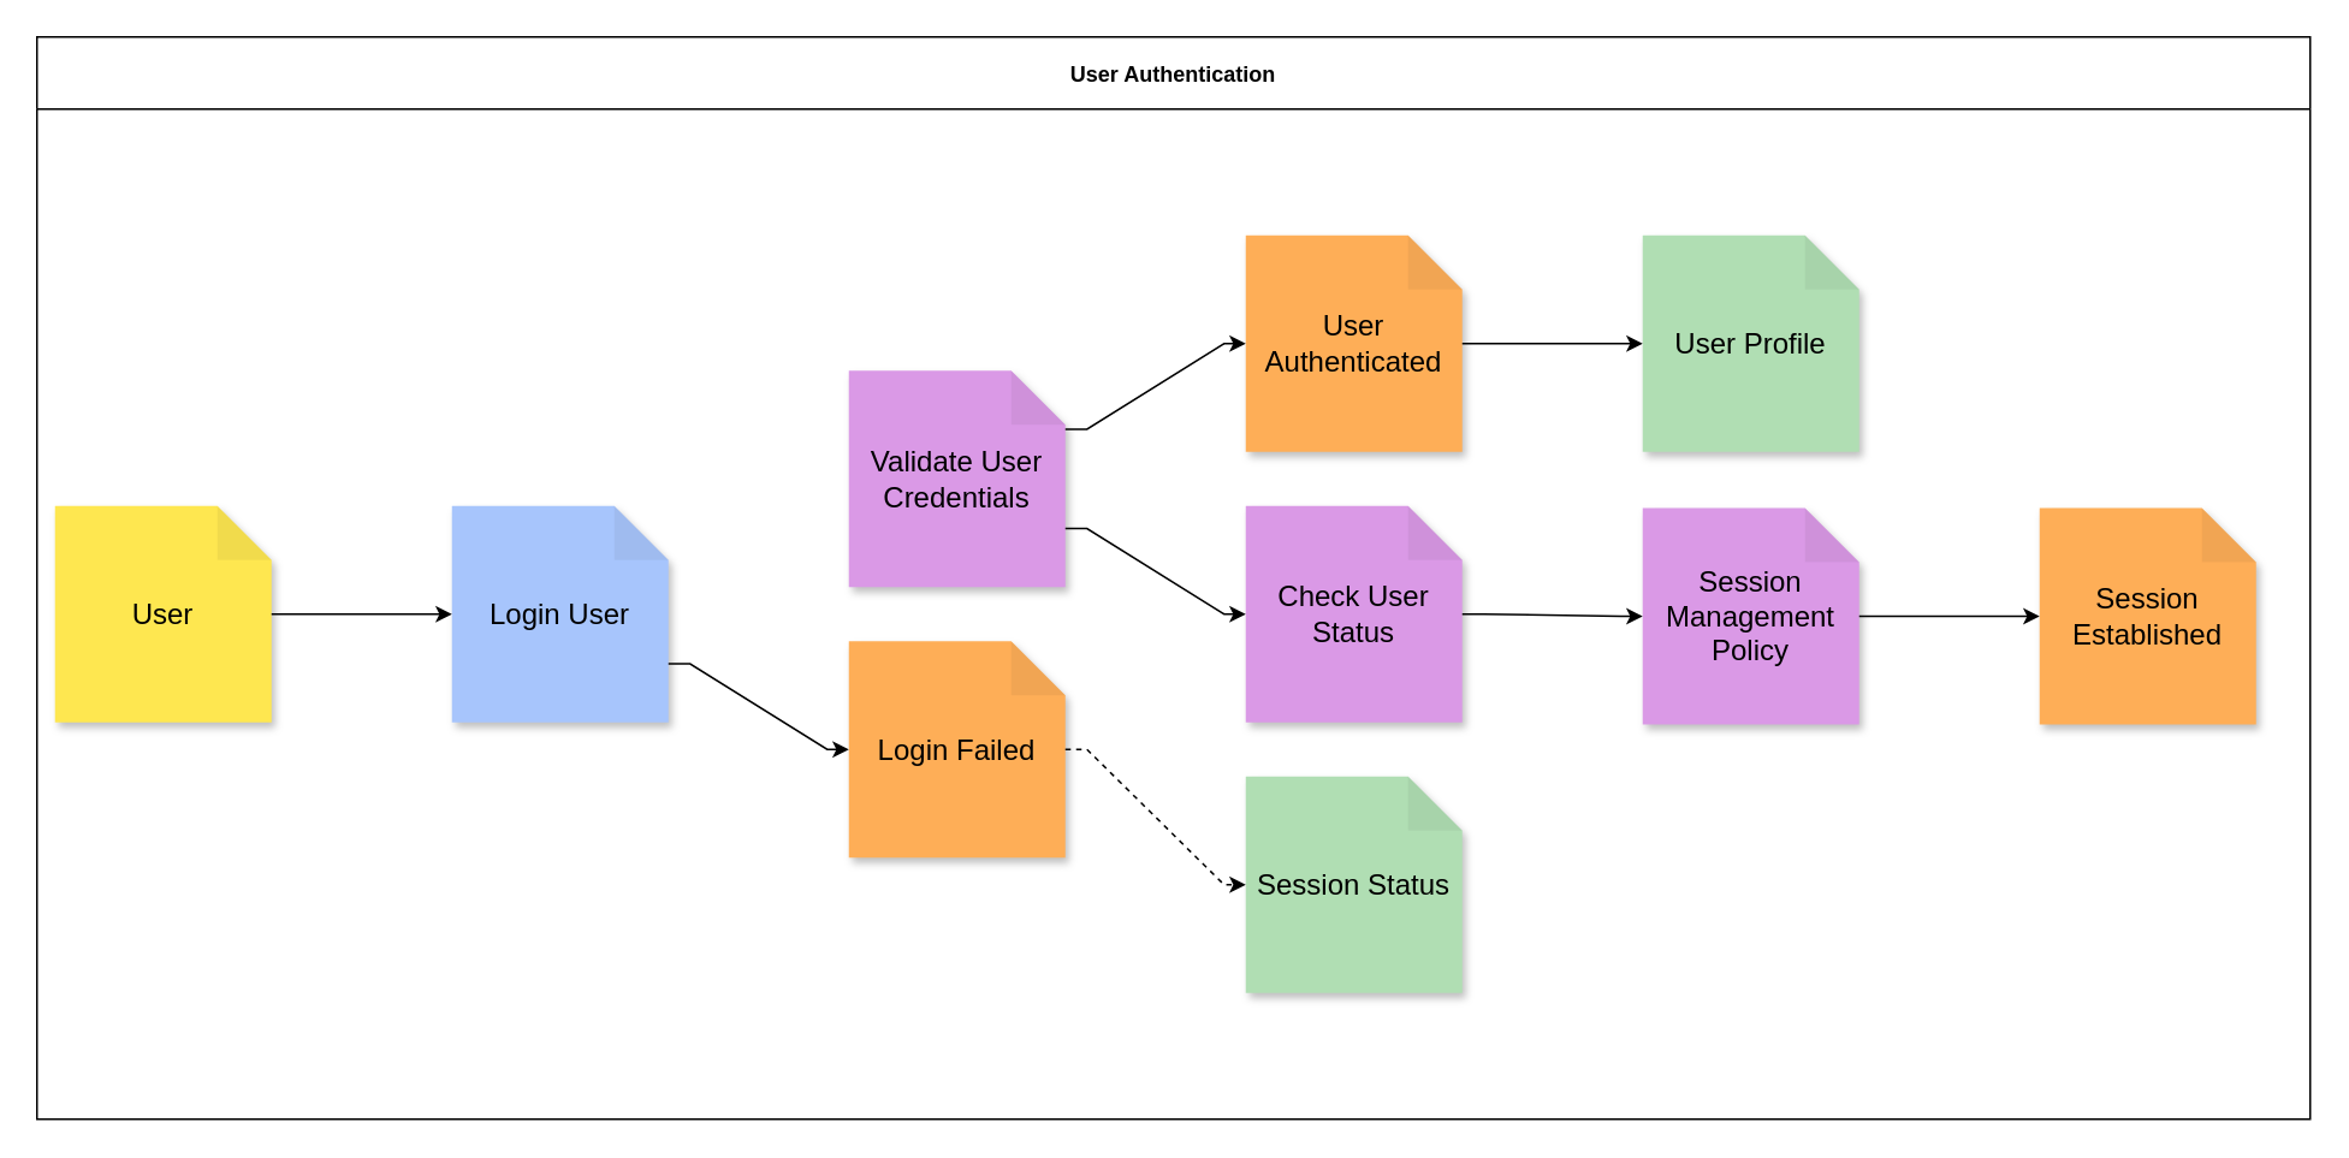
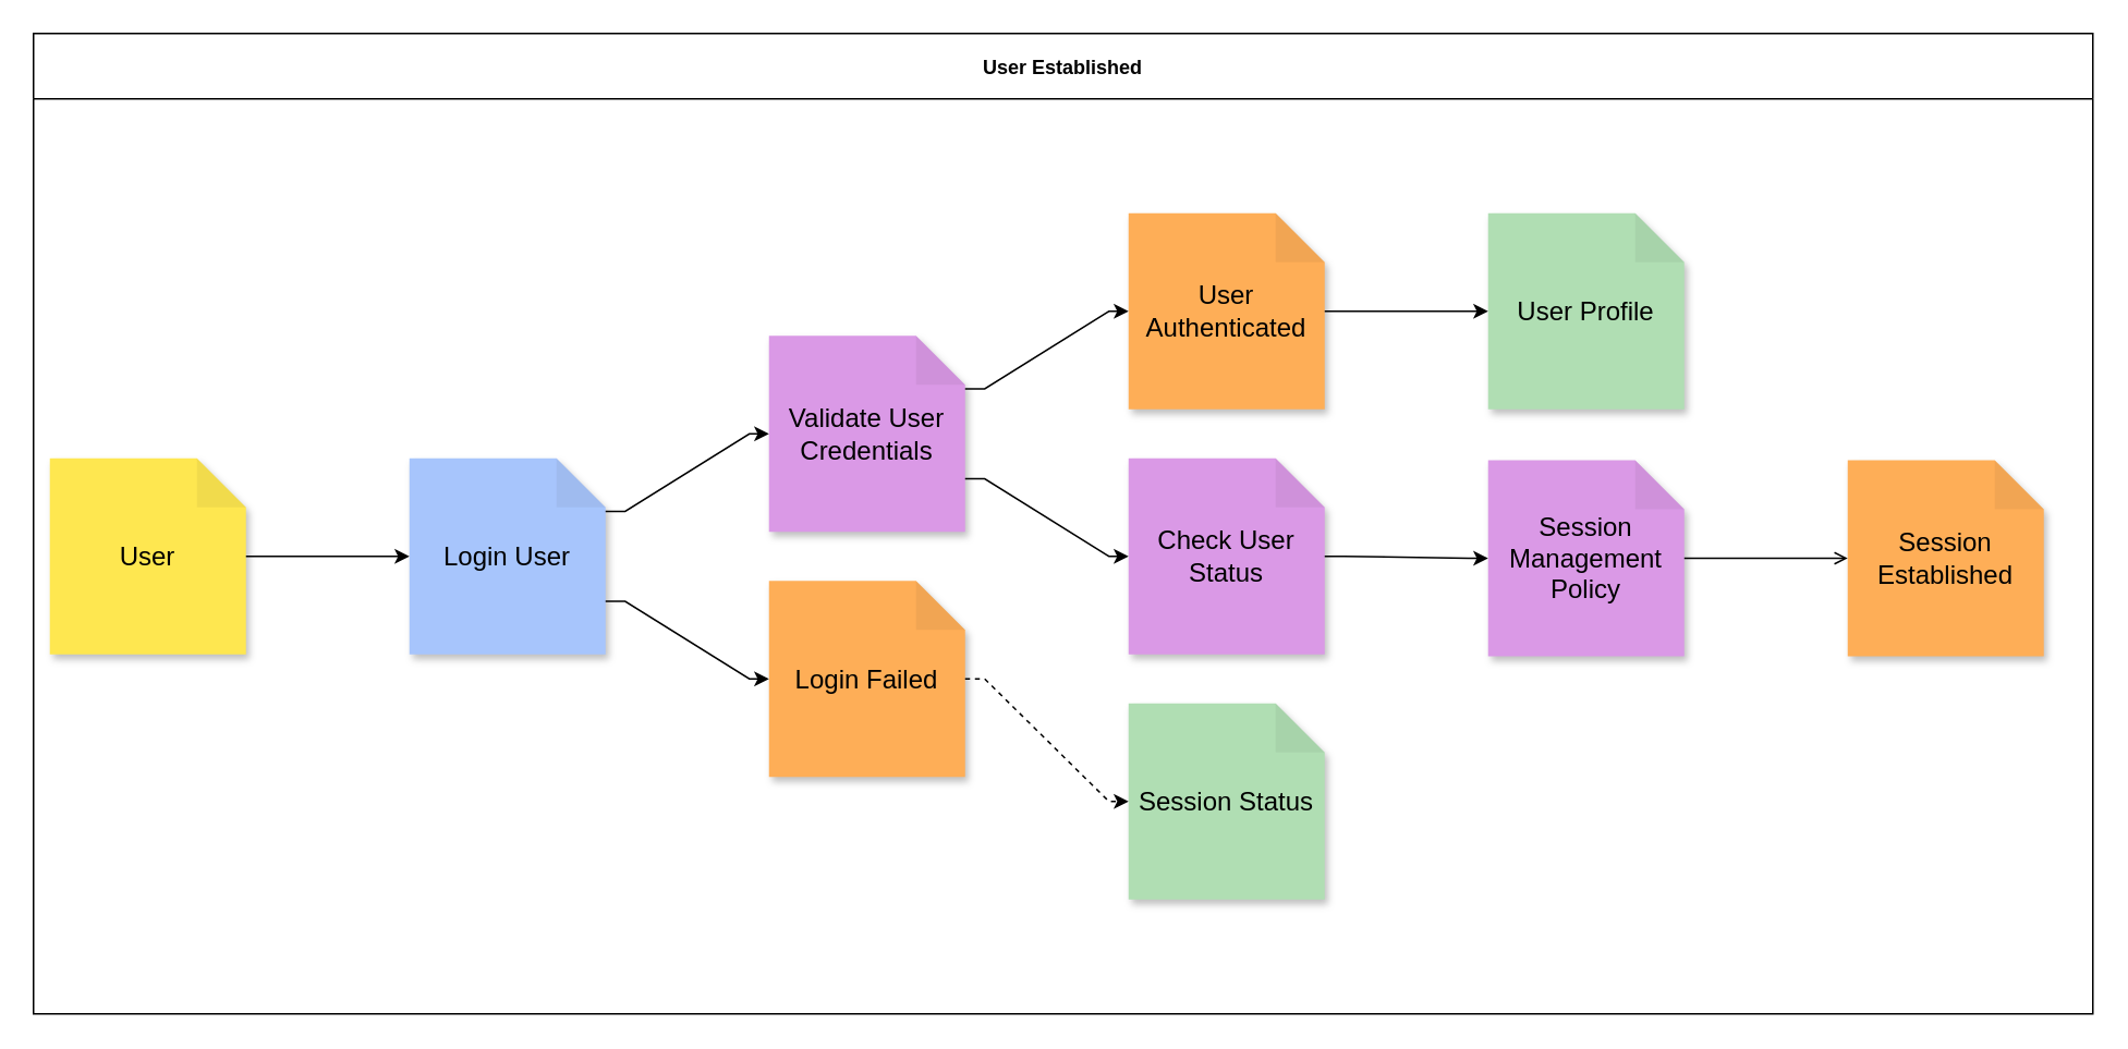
- <mxCell id="2" value="User Authentication" style="swimlane;horizontal=1;startSize=40;resize=1;showLine=1;strokeColor=#000000;fillColor=#ffffff;" parent="1" vertex="1"><mxGeometry width="1260" height="600" as="geometry" x="20" y="20" /></mxCell>
+ <mxCell id="2" value="User Established" style="swimlane;horizontal=1;startSize=40;resize=1;showLine=1;strokeColor=#000000;fillColor=#ffffff;" parent="1" vertex="1"><mxGeometry width="1260" height="600" as="geometry" x="20" y="20" /></mxCell>
+ <mxCell id="14" style="edgeStyle=orthogonalEdgeStyle;rounded=0;orthogonalLoop=1;jettySize=auto;html=1;noEdgeStyle=1;orthogonal=1;" parent="2" source="4" target="5" edge="1"><mxGeometry relative="1" as="geometry"><Array as="points"><mxPoint x="362" y="292.5" /><mxPoint x="438" y="245" /></Array></mxGeometry></mxCell>
- <mxCell id="19" style="edgeStyle=orthogonalEdgeStyle;rounded=0;orthogonalLoop=1;jettySize=auto;html=1;noEdgeStyle=1;orthogonal=1;" parent="2" source="9" target="10" edge="1"><mxGeometry relative="1" as="geometry"><Array as="points"><mxPoint x="1022" y="321.172" /><mxPoint x="1098" y="321.172" /></Array></mxGeometry></mxCell>
+ <mxCell id="19" style="edgeStyle=orthogonalEdgeStyle;rounded=0;orthogonalLoop=1;jettySize=auto;html=1;noEdgeStyle=1;orthogonal=1;endArrow=open;" parent="2" source="9" target="10" edge="1"><mxGeometry relative="1" as="geometry"><Array as="points"><mxPoint x="1022" y="321.172" /><mxPoint x="1098" y="321.172" /></Array></mxGeometry></mxCell>
